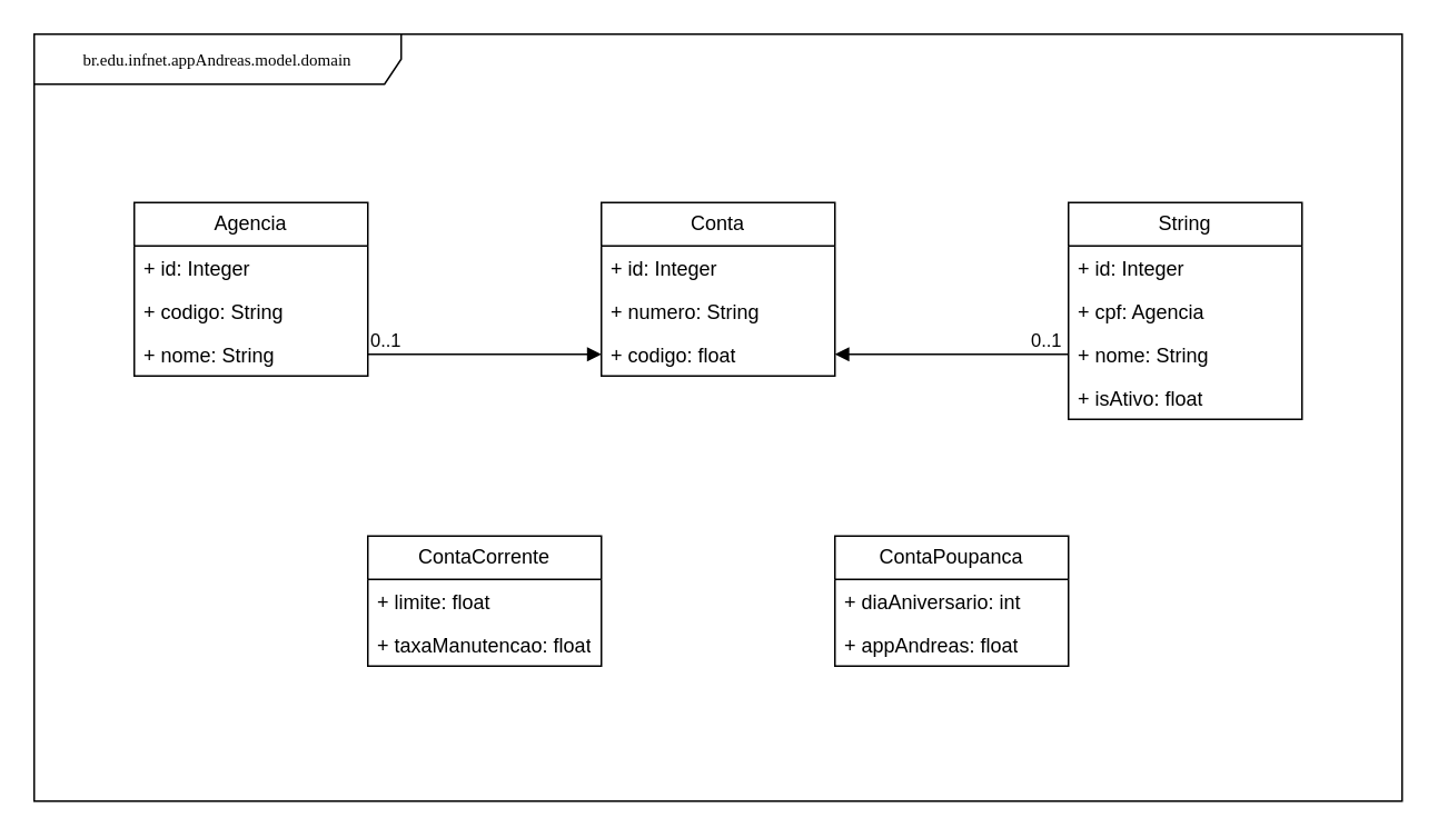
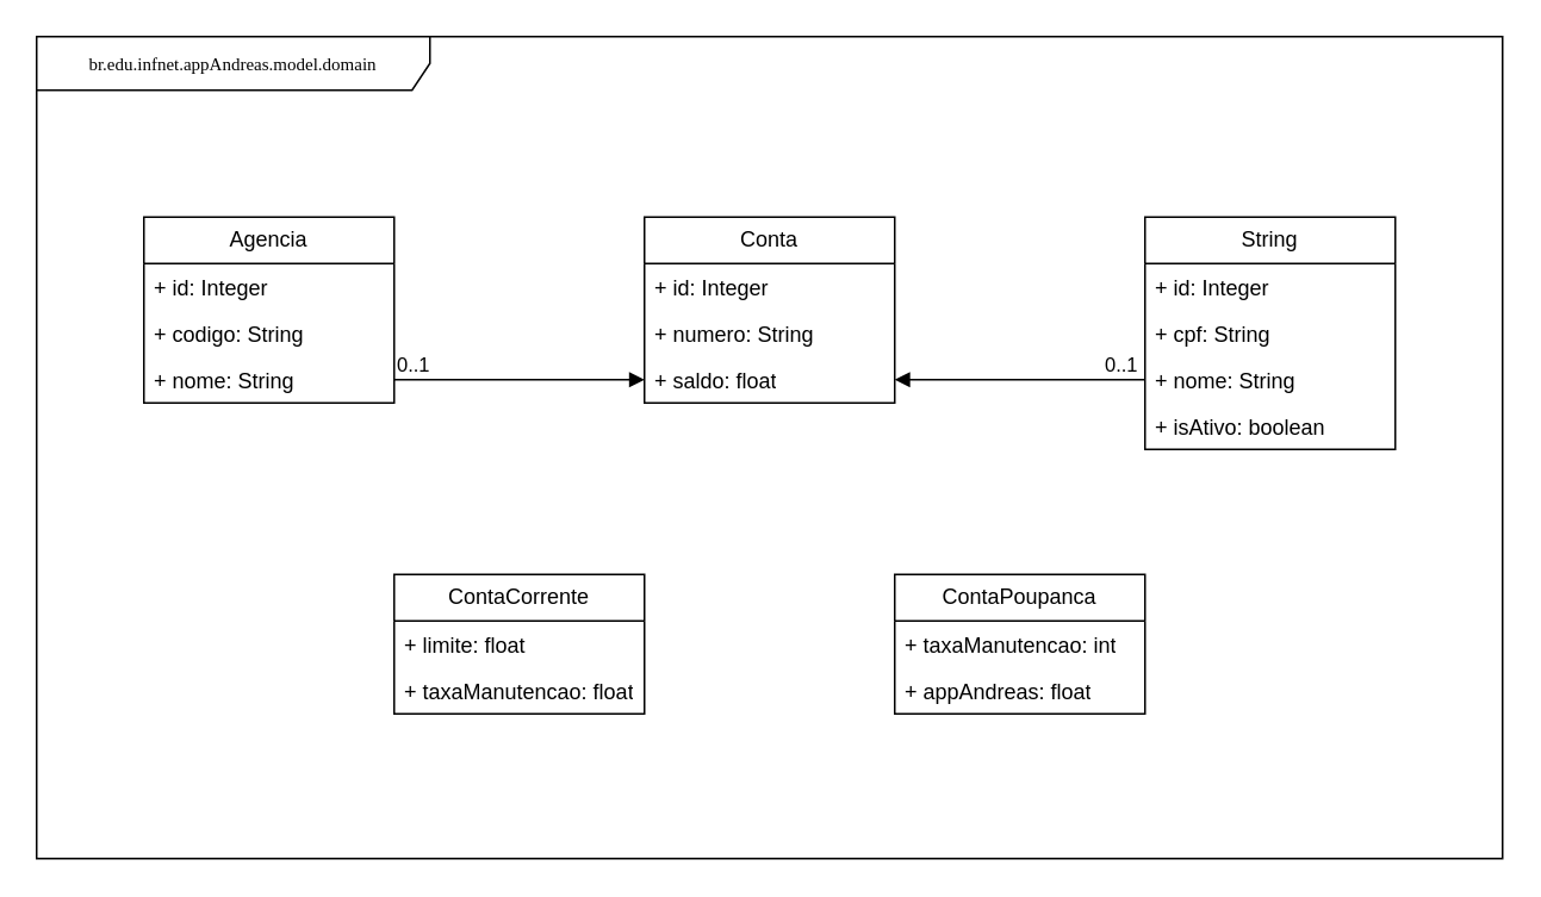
- <mxCell id="19" value="+ cpf: Agencia" style="text;strokeColor=none;fillColor=none;align=left;verticalAlign=top;spacingLeft=4;spacingRight=4;overflow=hidden;rotatable=0;points=[[0,0.5],[1,0.5]];portConstraint=eastwest;whiteSpace=wrap;html=1;" vertex="1" parent="17"><mxGeometry y="52" width="140" height="26" as="geometry" /></mxCell>
+ <mxCell id="19" value="+ cpf: String" style="text;strokeColor=none;fillColor=none;align=left;verticalAlign=top;spacingLeft=4;spacingRight=4;overflow=hidden;rotatable=0;points=[[0,0.5],[1,0.5]];portConstraint=eastwest;whiteSpace=wrap;html=1;" vertex="1" parent="17"><mxGeometry y="52" width="140" height="26" as="geometry" /></mxCell>
- <mxCell id="6" value="+ codigo: float" style="text;strokeColor=none;fillColor=none;align=left;verticalAlign=top;spacingLeft=4;spacingRight=4;overflow=hidden;rotatable=0;points=[[0,0.5],[1,0.5]];portConstraint=eastwest;whiteSpace=wrap;html=1;" vertex="1" parent="3"><mxGeometry y="78" width="140" height="26" as="geometry" /></mxCell>
+ <mxCell id="6" value="+ saldo: float" style="text;strokeColor=none;fillColor=none;align=left;verticalAlign=top;spacingLeft=4;spacingRight=4;overflow=hidden;rotatable=0;points=[[0,0.5],[1,0.5]];portConstraint=eastwest;whiteSpace=wrap;html=1;" vertex="1" parent="3"><mxGeometry y="78" width="140" height="26" as="geometry" /></mxCell>
- <mxCell id="21" value="+ isAtivo: float" style="text;strokeColor=none;fillColor=none;align=left;verticalAlign=top;spacingLeft=4;spacingRight=4;overflow=hidden;rotatable=0;points=[[0,0.5],[1,0.5]];portConstraint=eastwest;whiteSpace=wrap;html=1;" vertex="1" parent="17"><mxGeometry y="104" width="140" height="26" as="geometry" /></mxCell>
+ <mxCell id="21" value="+ isAtivo: boolean" style="text;strokeColor=none;fillColor=none;align=left;verticalAlign=top;spacingLeft=4;spacingRight=4;overflow=hidden;rotatable=0;points=[[0,0.5],[1,0.5]];portConstraint=eastwest;whiteSpace=wrap;html=1;" vertex="1" parent="17"><mxGeometry y="104" width="140" height="26" as="geometry" /></mxCell>
- <mxCell id="11" value="+ diaAniversario: int" style="text;strokeColor=none;fillColor=none;align=left;verticalAlign=top;spacingLeft=4;spacingRight=4;overflow=hidden;rotatable=0;points=[[0,0.5],[1,0.5]];portConstraint=eastwest;whiteSpace=wrap;html=1;" vertex="1" parent="10"><mxGeometry y="26" width="140" height="26" as="geometry" /></mxCell>
+ <mxCell id="11" value="+ taxaManutencao: int" style="text;strokeColor=none;fillColor=none;align=left;verticalAlign=top;spacingLeft=4;spacingRight=4;overflow=hidden;rotatable=0;points=[[0,0.5],[1,0.5]];portConstraint=eastwest;whiteSpace=wrap;html=1;" vertex="1" parent="10"><mxGeometry y="26" width="140" height="26" as="geometry" /></mxCell>
